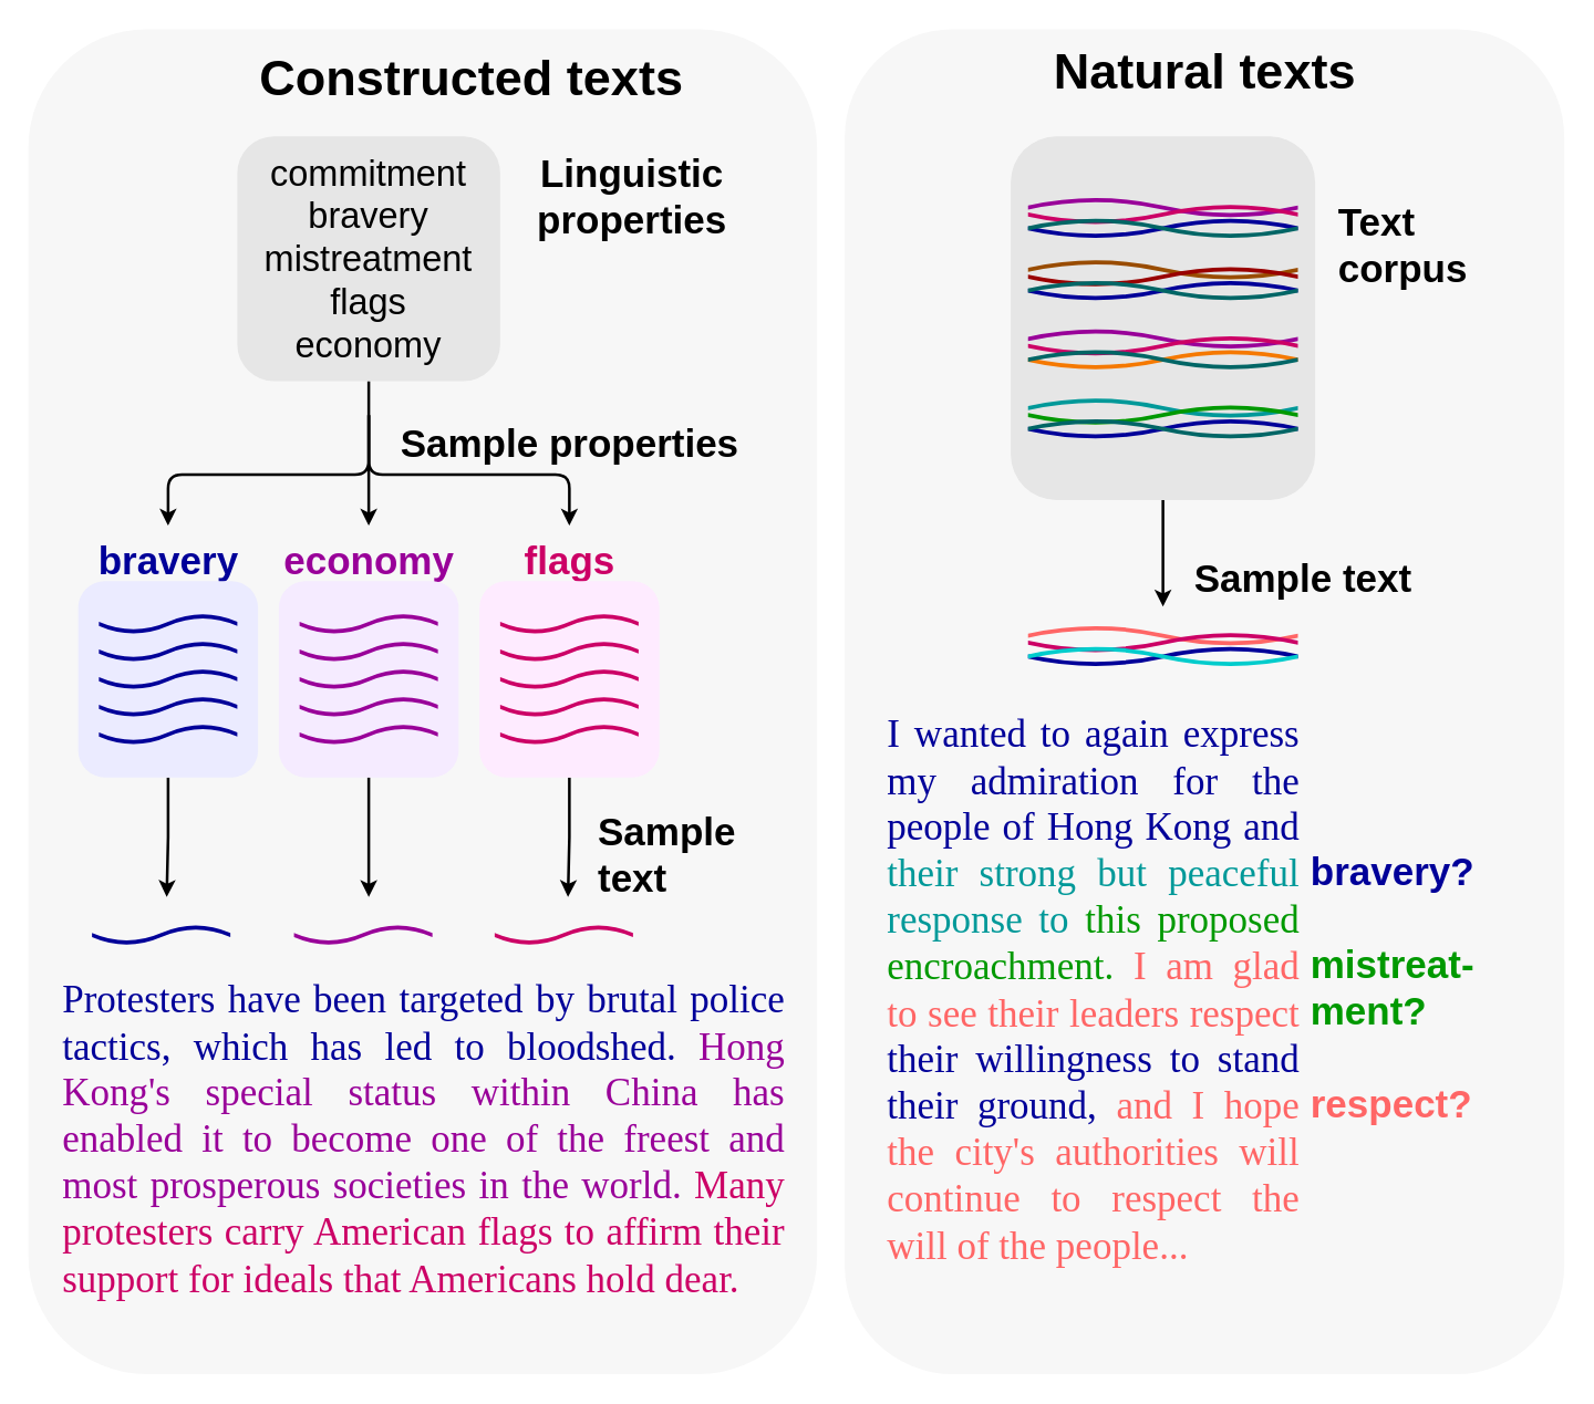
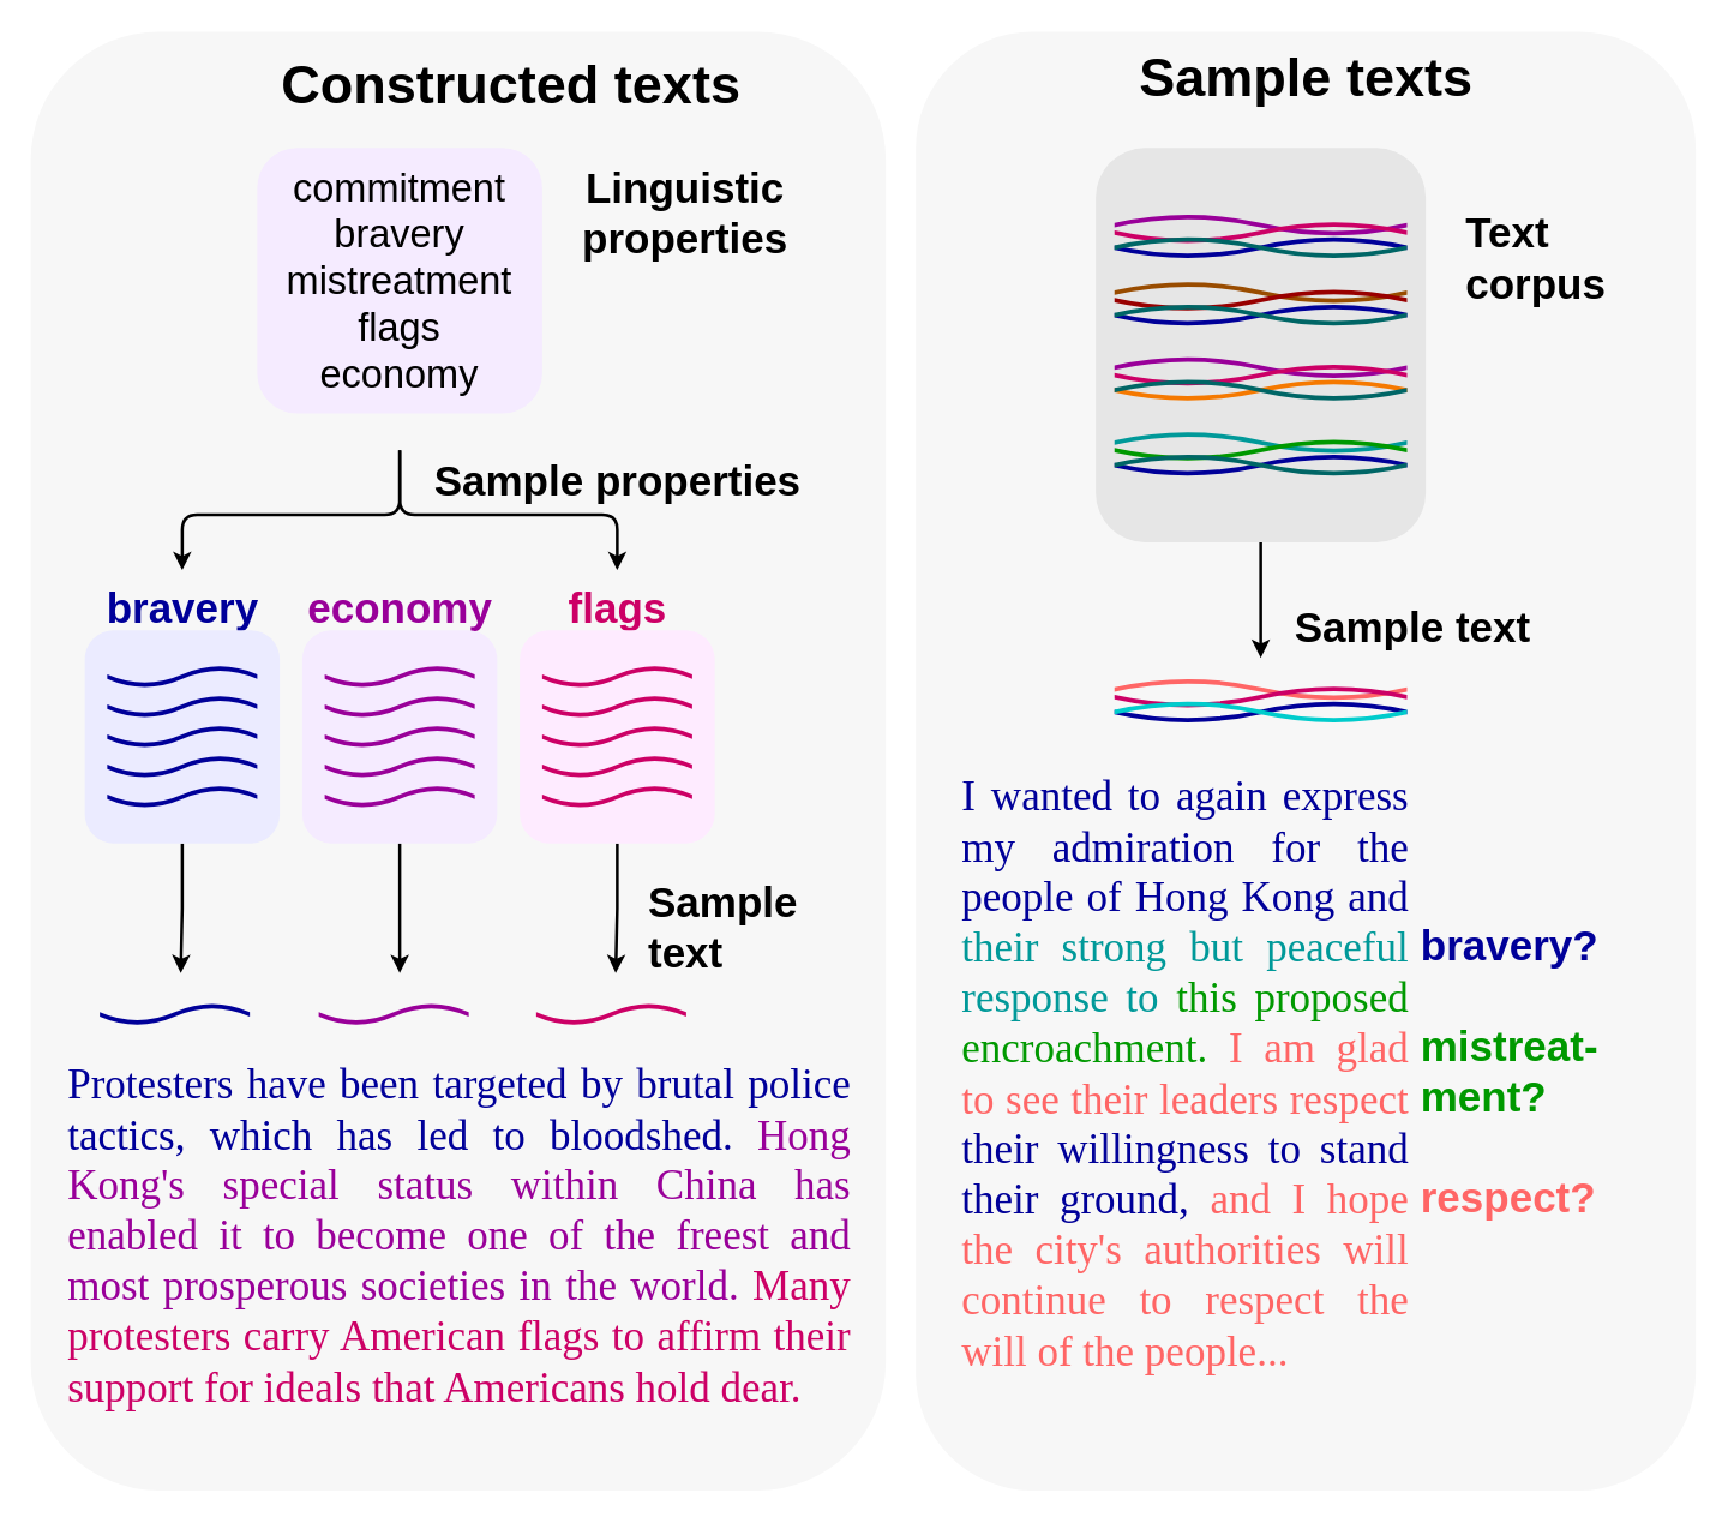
- <mxCell id="68" value="&lt;b style=&quot;font-size: 36px;&quot;&gt;Natural texts&lt;br style=&quot;font-size: 36px;&quot;&gt;&lt;/b&gt;" style="text;html=1;align=center;verticalAlign=middle;resizable=0;points=[];autosize=1;strokeColor=none;fillColor=none;fontSize=36;" vertex="1" parent="1"><mxGeometry x="750" y="20.5" width="240" height="60" as="geometry" /></mxCell>
+ <mxCell id="68" value="&lt;b style=&quot;font-size: 36px;&quot;&gt;Sample texts&lt;br style=&quot;font-size: 36px;&quot;&gt;&lt;/b&gt;" style="text;html=1;align=center;verticalAlign=middle;resizable=0;points=[];autosize=1;strokeColor=none;fillColor=none;fontSize=36;" vertex="1" parent="1"><mxGeometry x="750" y="20.5" width="240" height="60" as="geometry" /></mxCell>
- <mxCell id="57" value="&lt;b style=&quot;font-size: 28px;&quot;&gt;Text &lt;br&gt;corpus&lt;br style=&quot;font-size: 28px;&quot;&gt;&lt;/b&gt;" style="text;html=1;align=left;verticalAlign=middle;resizable=0;points=[];autosize=1;strokeColor=none;fillColor=none;fontSize=28;" vertex="1" parent="1"><mxGeometry x="965" y="137" width="120" height="80" as="geometry" /></mxCell>
+ <mxCell id="57" value="&lt;b style=&quot;font-size: 28px;&quot;&gt;Text &lt;br&gt;corpus&lt;br style=&quot;font-size: 28px;&quot;&gt;&lt;/b&gt;" style="text;html=1;align=left;verticalAlign=middle;resizable=0;points=[];autosize=1;strokeColor=none;fillColor=none;fontSize=28;" vertex="1" parent="1"><mxGeometry x="975" y="132" width="120" height="80" as="geometry" /></mxCell>
- <mxCell id="7" value="&lt;div style=&quot;font-size: 26px;&quot;&gt;&lt;font style=&quot;font-size: 26px;&quot;&gt;commitment&lt;/font&gt;&lt;/div&gt;&lt;div style=&quot;font-size: 26px;&quot;&gt;&lt;font style=&quot;font-size: 26px;&quot;&gt;bravery&lt;/font&gt;&lt;/div&gt;&lt;div style=&quot;font-size: 26px;&quot;&gt;&lt;font style=&quot;font-size: 26px;&quot;&gt;mistreatment&lt;/font&gt;&lt;/div&gt;&lt;div style=&quot;font-size: 26px;&quot;&gt;&lt;font style=&quot;font-size: 26px;&quot;&gt;flags&lt;/font&gt;&lt;/div&gt;&lt;div style=&quot;font-size: 26px;&quot;&gt;&lt;font style=&quot;font-size: 26px;&quot;&gt;economy&lt;/font&gt;&lt;/div&gt;" style="rounded=1;whiteSpace=wrap;html=1;fontSize=22;fillColor=#E6E6E6;strokeColor=none;" vertex="1" parent="1"><mxGeometry x="171" y="98" width="190" height="177" as="geometry" /></mxCell>
+ <mxCell id="7" value="&lt;div style=&quot;font-size: 26px;&quot;&gt;&lt;font style=&quot;font-size: 26px;&quot;&gt;commitment&lt;/font&gt;&lt;/div&gt;&lt;div style=&quot;font-size: 26px;&quot;&gt;&lt;font style=&quot;font-size: 26px;&quot;&gt;bravery&lt;/font&gt;&lt;/div&gt;&lt;div style=&quot;font-size: 26px;&quot;&gt;&lt;font style=&quot;font-size: 26px;&quot;&gt;mistreatment&lt;/font&gt;&lt;/div&gt;&lt;div style=&quot;font-size: 26px;&quot;&gt;&lt;font style=&quot;font-size: 26px;&quot;&gt;flags&lt;/font&gt;&lt;/div&gt;&lt;div style=&quot;font-size: 26px;&quot;&gt;&lt;font style=&quot;font-size: 26px;&quot;&gt;economy&lt;/font&gt;&lt;/div&gt;" style="rounded=1;whiteSpace=wrap;html=1;fontSize=22;fillColor=#f5ebff;strokeColor=none;" vertex="1" parent="1"><mxGeometry x="171" y="98" width="190" height="177" as="geometry" /></mxCell>
- <mxCell id="6" style="edgeStyle=orthogonalEdgeStyle;rounded=0;orthogonalLoop=1;jettySize=auto;html=1;strokeWidth=2;" edge="1" parent="1" source="7" target="10"><mxGeometry relative="1" as="geometry"><mxPoint x="266" y="299.5" as="sourcePoint" /></mxGeometry></mxCell>
